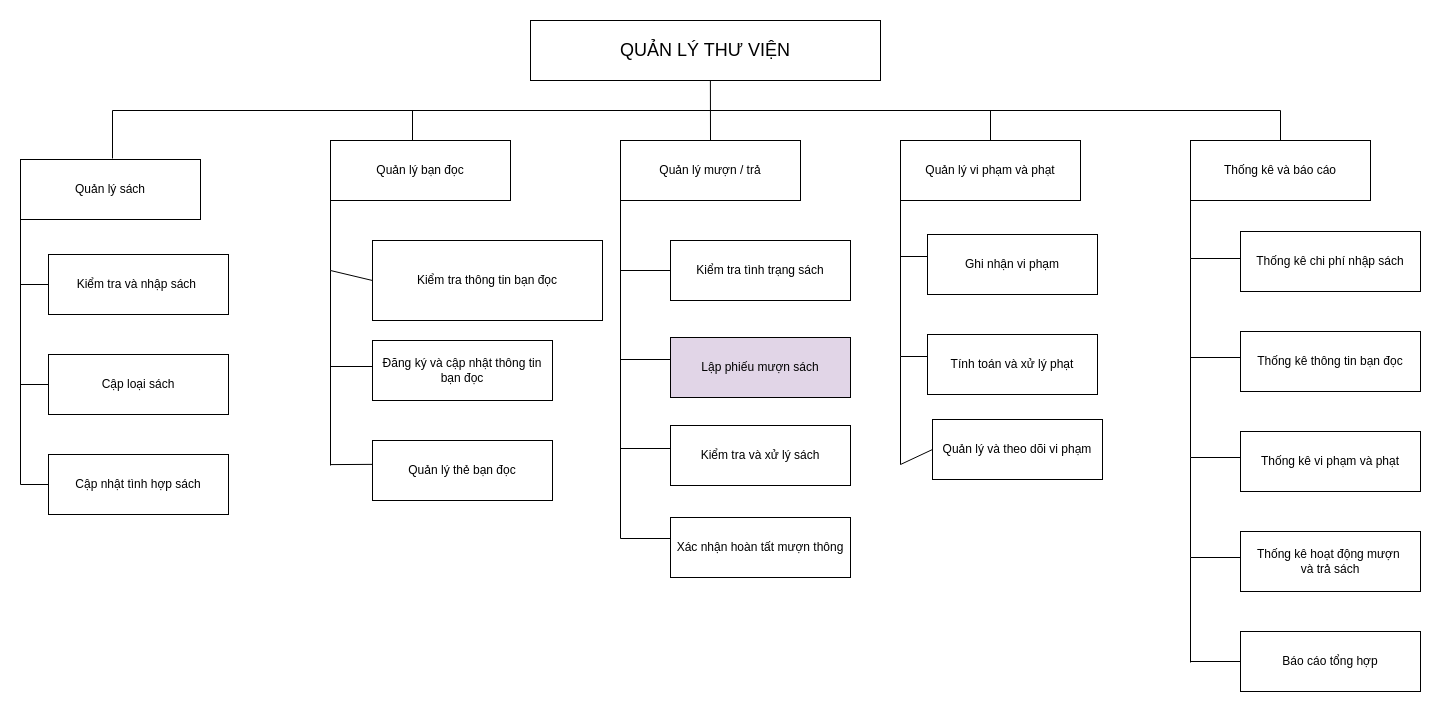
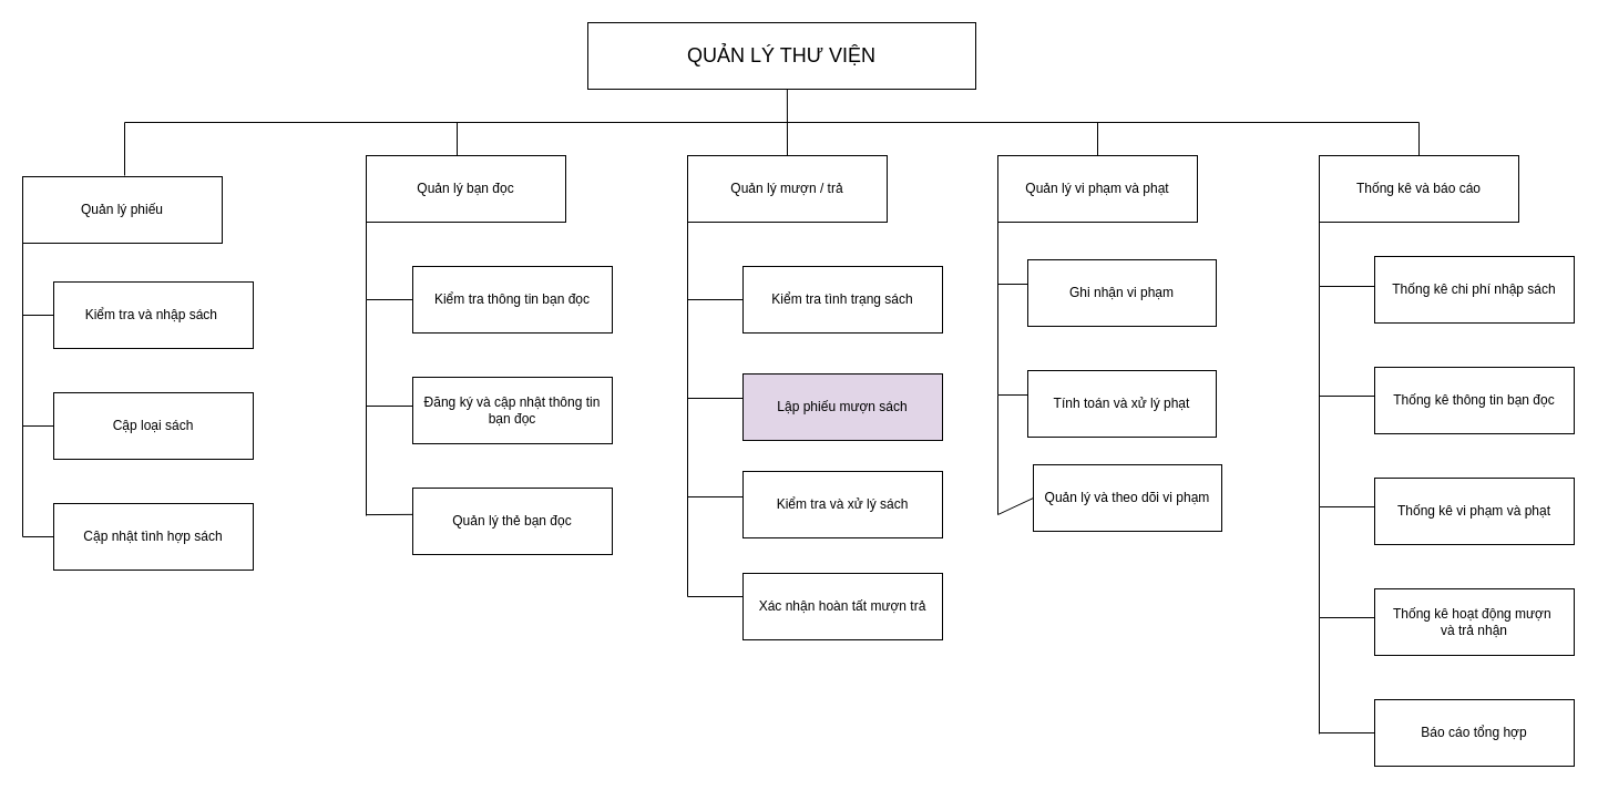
- <mxCell id="7" value="Quản lý sách" style="rounded=0;whiteSpace=wrap;html=1;" parent="1" vertex="1"><mxGeometry x="20" y="159" width="180" height="60" as="geometry" /></mxCell>
+ <mxCell id="7" value="Quản lý phiếu" style="rounded=0;whiteSpace=wrap;html=1;" parent="1" vertex="1"><mxGeometry x="20" y="159" width="180" height="60" as="geometry" /></mxCell>
- <mxCell id="13" value="Kiểm tra thông tin bạn đọc" style="rounded=0;whiteSpace=wrap;html=1;" parent="1" vertex="1"><mxGeometry x="372" y="240" width="230" height="80" as="geometry" /></mxCell>
+ <mxCell id="13" value="Kiểm tra thông tin bạn đọc" style="rounded=0;whiteSpace=wrap;html=1;" parent="1" vertex="1"><mxGeometry x="372" y="240" width="180" height="60" as="geometry" /></mxCell>
- <mxCell id="25" value="Xác nhận hoàn tất mượn thông" style="rounded=0;whiteSpace=wrap;html=1;" parent="1" vertex="1"><mxGeometry x="670" y="517" width="180" height="60" as="geometry" /></mxCell>
+ <mxCell id="25" value="Xác nhận hoàn tất mượn trả" style="rounded=0;whiteSpace=wrap;html=1;" parent="1" vertex="1"><mxGeometry x="670" y="517" width="180" height="60" as="geometry" /></mxCell>
- <mxCell id="27" value="Thống kê hoạt động mượn&amp;nbsp;&lt;div&gt;và trả sách&lt;/div&gt;" style="rounded=0;whiteSpace=wrap;html=1;" parent="1" vertex="1"><mxGeometry x="1240" y="531" width="180" height="60" as="geometry" /></mxCell>
+ <mxCell id="27" value="Thống kê hoạt động mượn&amp;nbsp;&lt;div&gt;và trả nhận&lt;/div&gt;" style="rounded=0;whiteSpace=wrap;html=1;" parent="1" vertex="1"><mxGeometry x="1240" y="531" width="180" height="60" as="geometry" /></mxCell>
